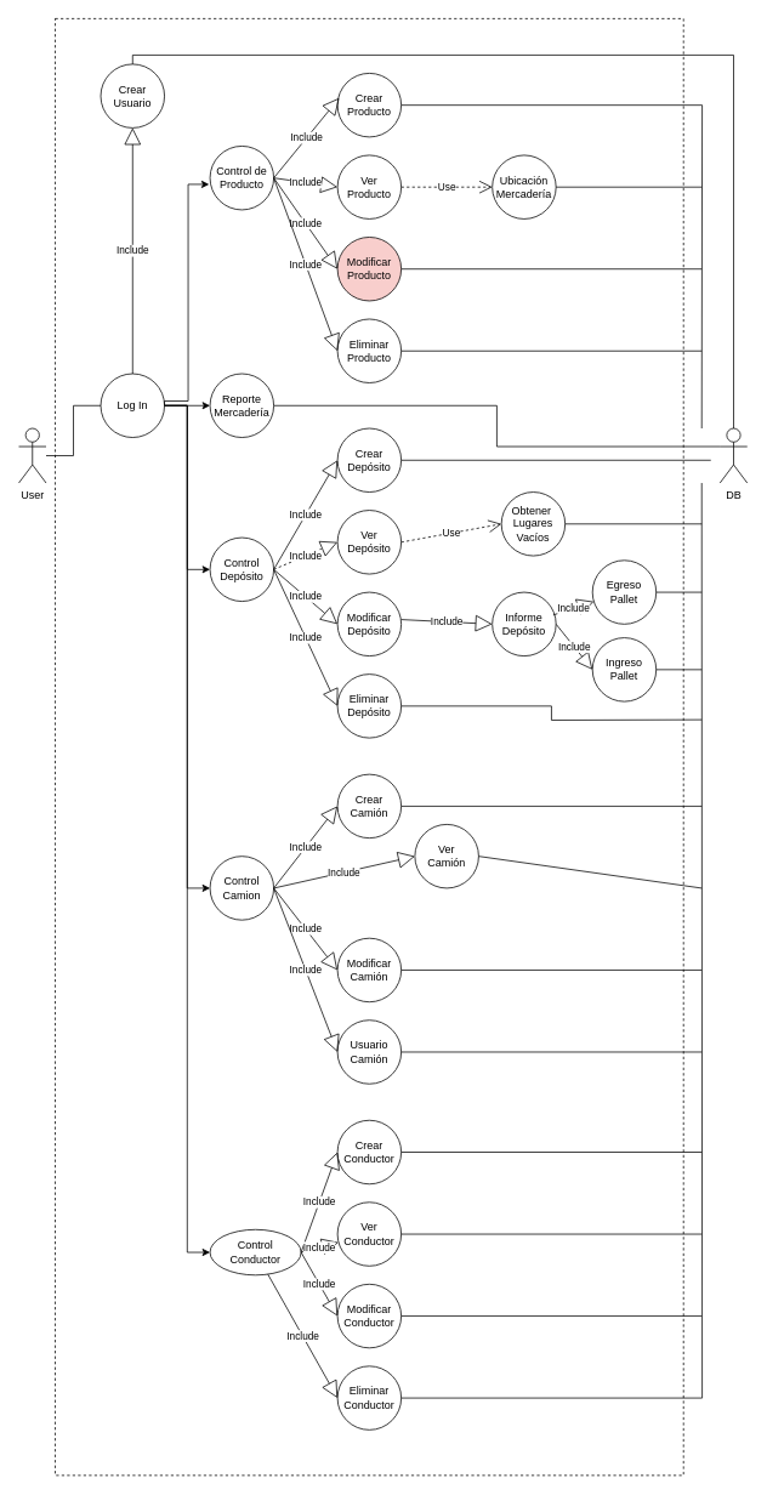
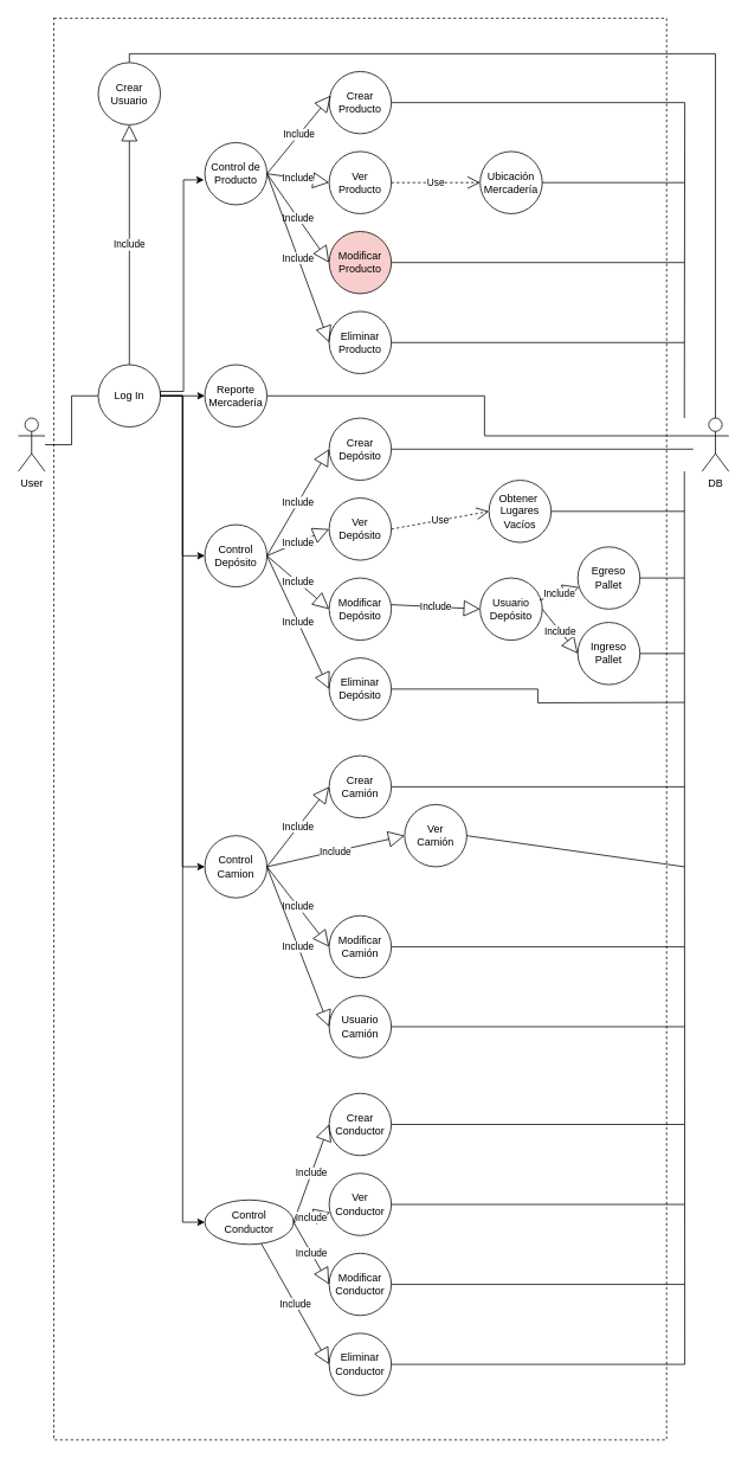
- <mxCell id="47" value="Include" style="endArrow=block;endSize=16;endFill=0;html=1;rounded=0;exitX=1;exitY=0.5;exitDx=0;exitDy=0;entryX=0;entryY=0.5;entryDx=0;entryDy=0;dashed=1;" edge="1" parent="1" source="13" target="15"><mxGeometry width="160" relative="1" as="geometry"><mxPoint x="50" y="590" as="sourcePoint" /><mxPoint x="160" y="590" as="targetPoint" /></mxGeometry></mxCell>
+ <mxCell id="47" value="Include" style="endArrow=block;endSize=16;endFill=0;html=1;rounded=0;exitX=1;exitY=0.5;exitDx=0;exitDy=0;entryX=0;entryY=0.5;entryDx=0;entryDy=0;" edge="1" parent="1" source="13" target="15"><mxGeometry width="160" relative="1" as="geometry"><mxPoint x="50" y="590" as="sourcePoint" /><mxPoint x="160" y="590" as="targetPoint" /></mxGeometry></mxCell>
- <mxCell id="23" value="Informe&lt;br&gt;Depósito" style="ellipse;whiteSpace=wrap;html=1;aspect=fixed;" vertex="1" parent="1"><mxGeometry x="540" y="650" width="70" height="70" as="geometry" /></mxCell>
+ <mxCell id="23" value="Usuario&lt;br&gt;Depósito" style="ellipse;whiteSpace=wrap;html=1;aspect=fixed;" vertex="1" parent="1"><mxGeometry x="540" y="650" width="70" height="70" as="geometry" /></mxCell>
